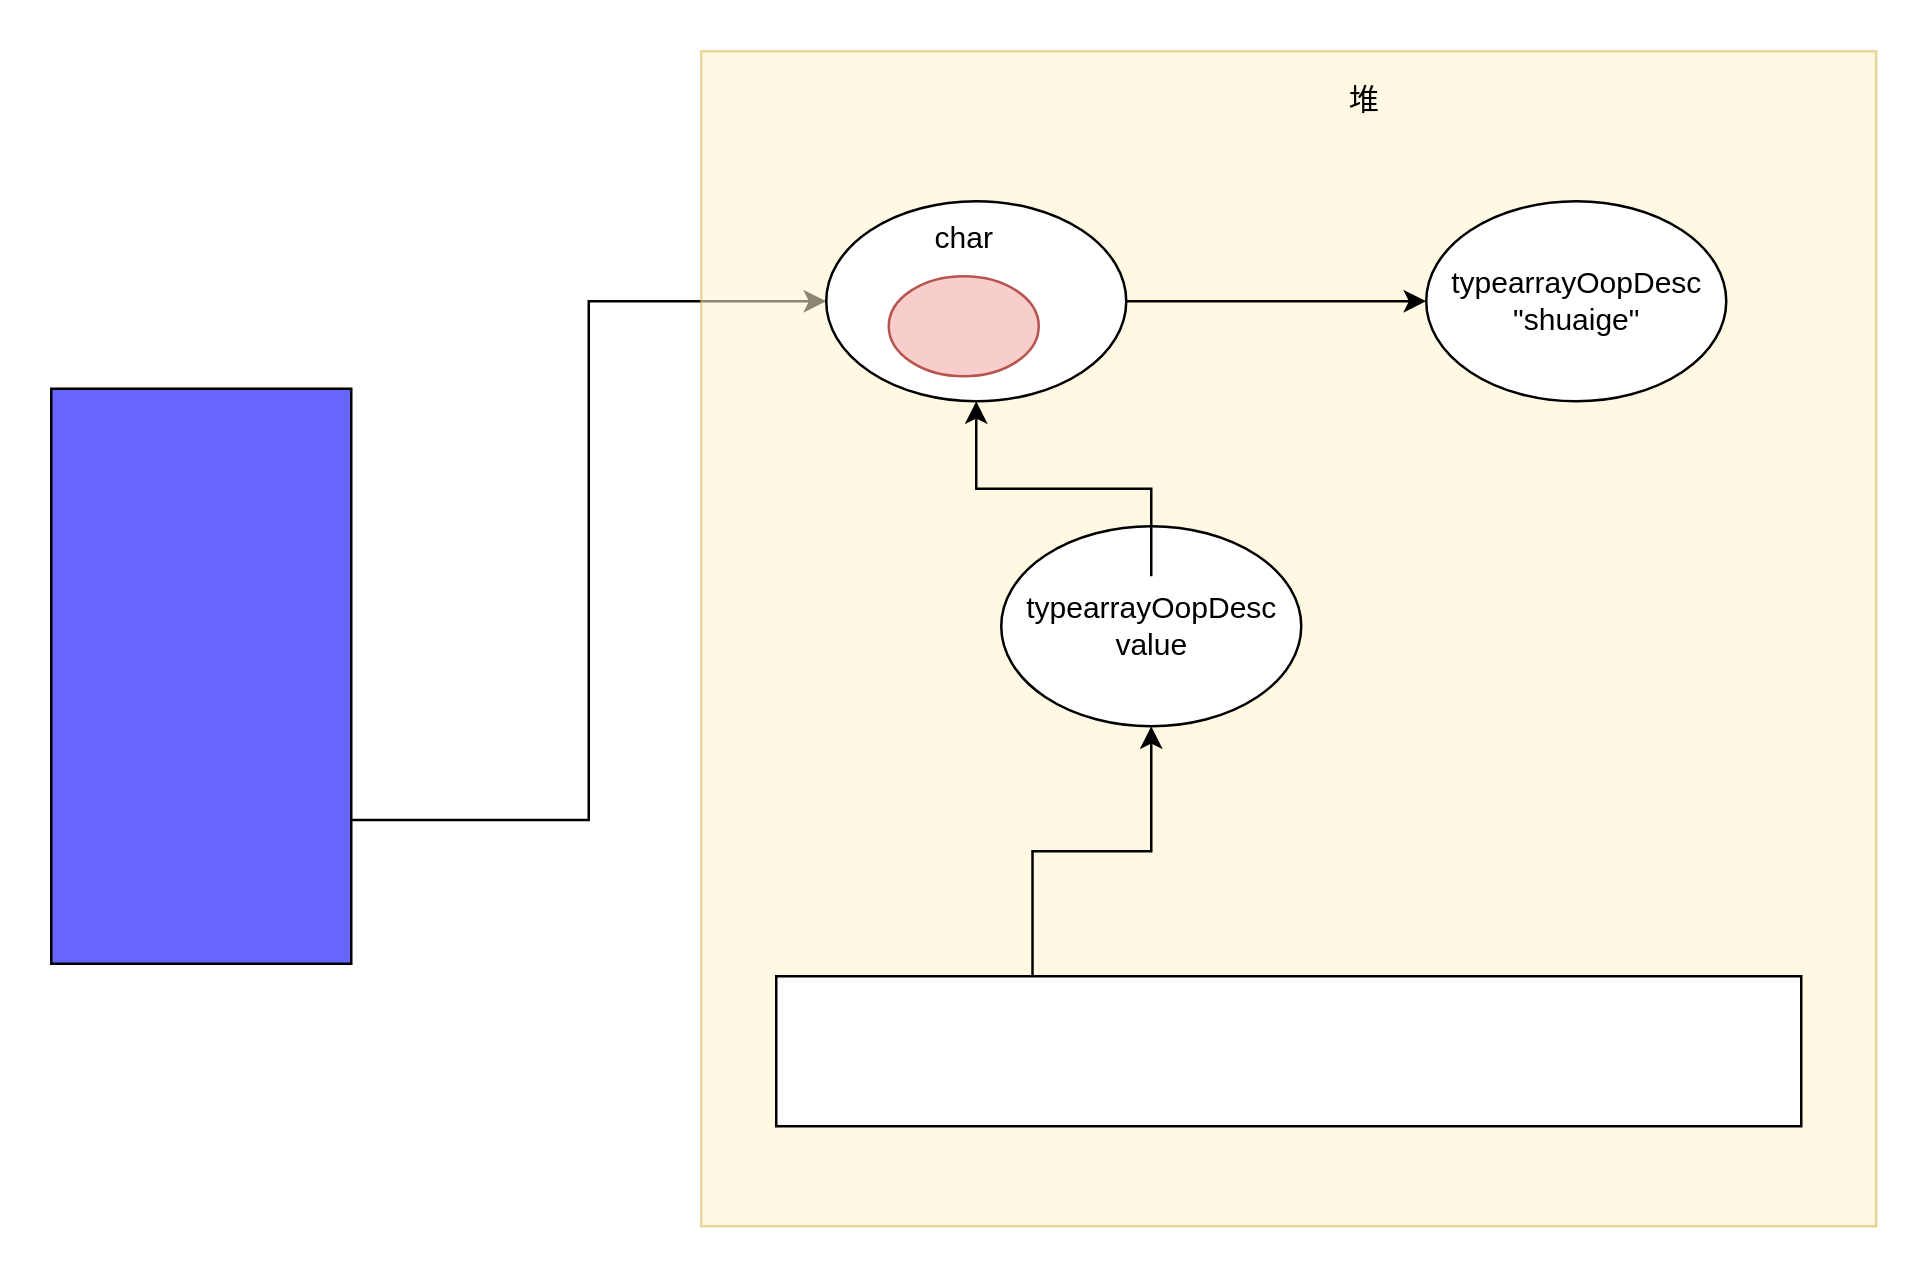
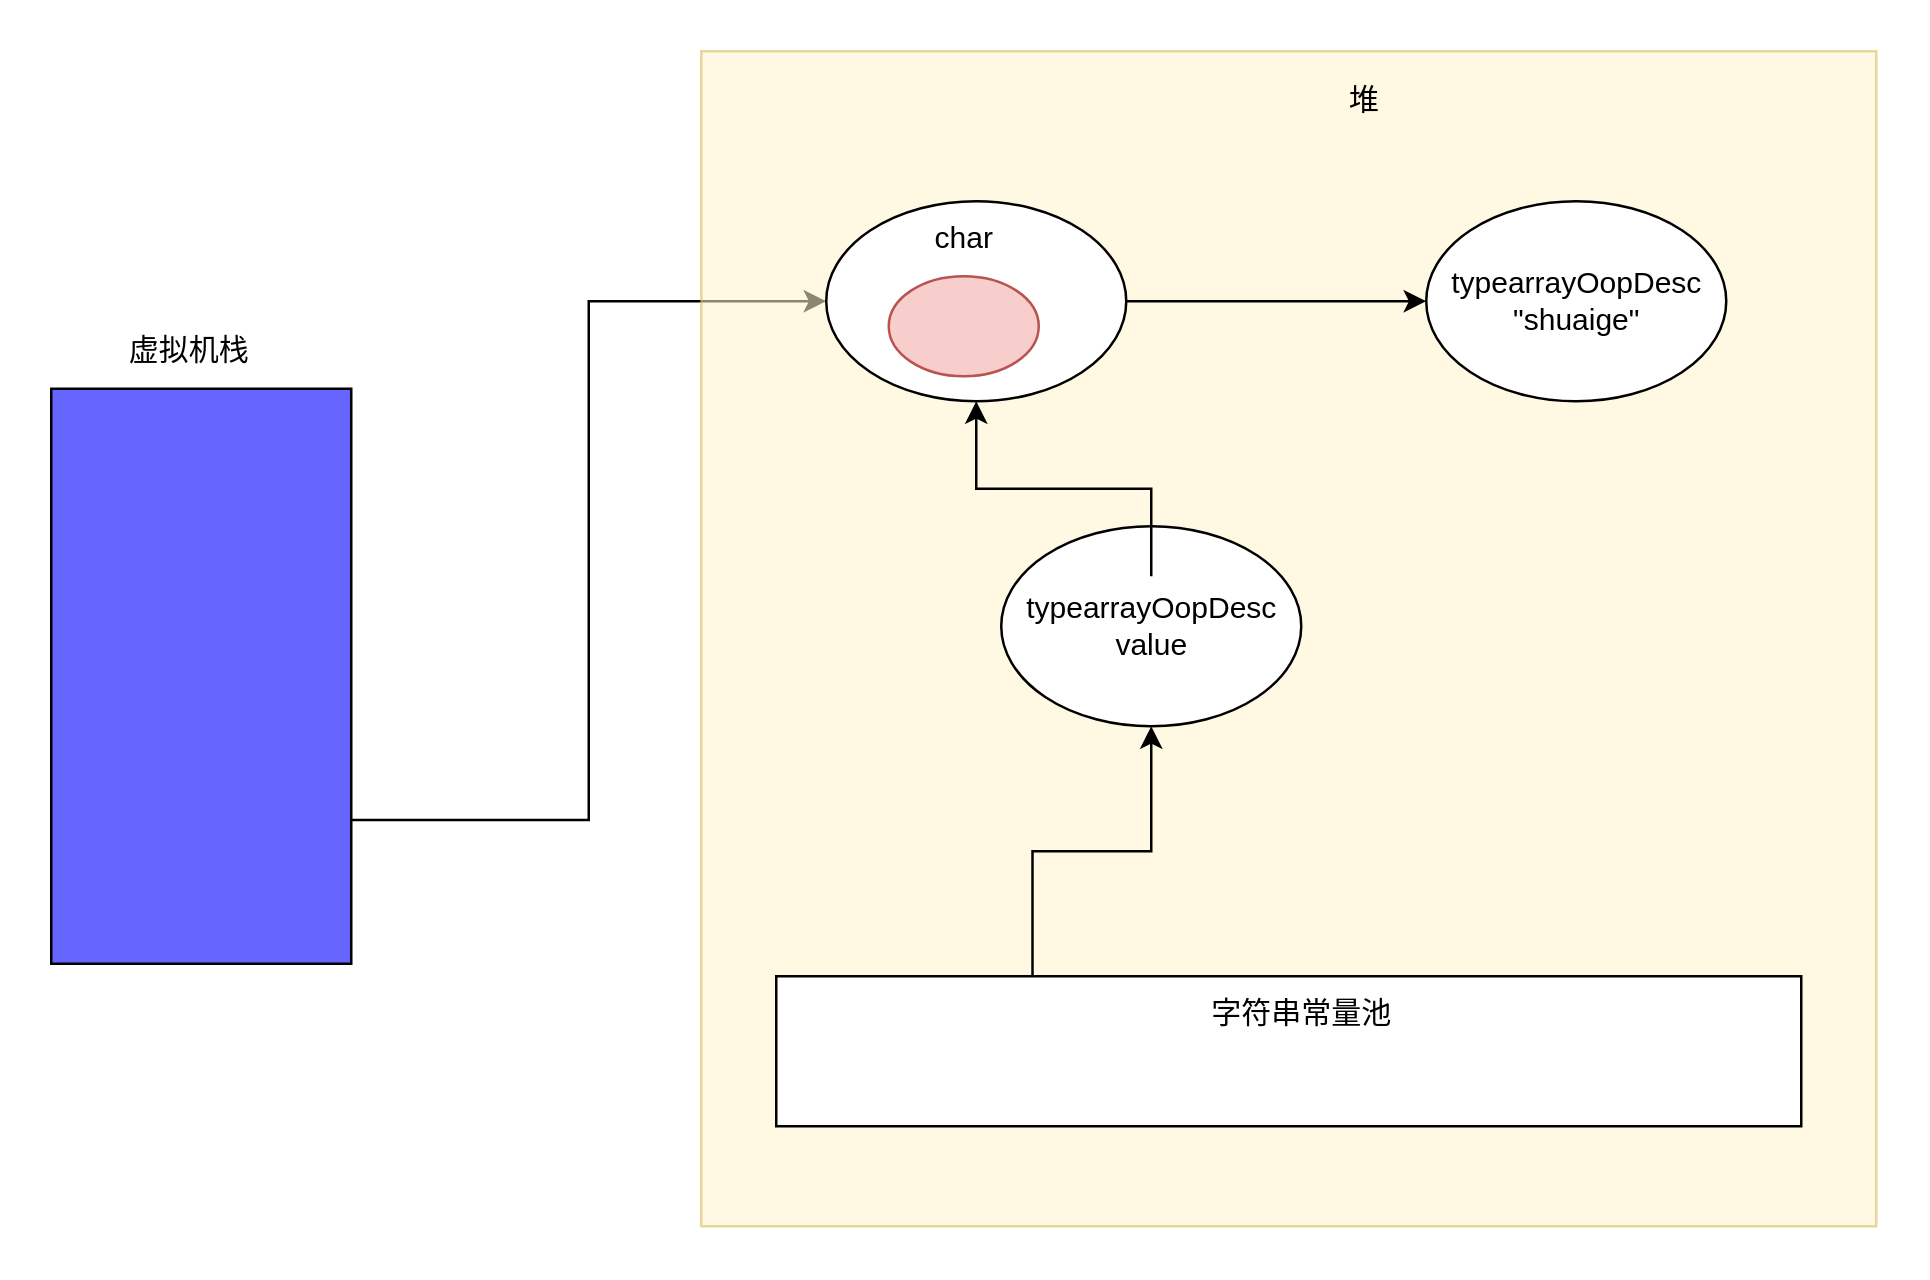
+ <mxCell id="4" value="虚拟机栈" style="text;html=1;align=center;verticalAlign=middle;resizable=0;points=[];autosize=1;strokeColor=none;fillColor=none;" vertex="1" parent="1"><mxGeometry x="40" y="125" width="70" height="30" as="geometry" /></mxCell>
+ <mxCell id="18" value="字符串常量池" style="text;html=1;align=center;verticalAlign=middle;resizable=0;points=[];autosize=1;strokeColor=none;fillColor=none;" vertex="1" parent="1"><mxGeometry x="470" y="390" width="100" height="30" as="geometry" /></mxCell>
